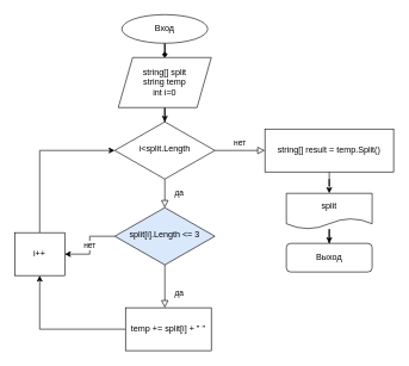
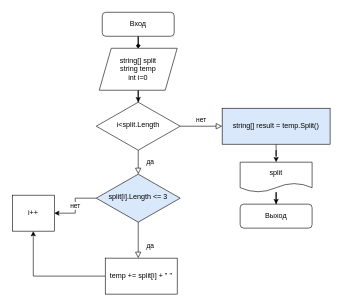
- <mxCell id="3" value="Вход" style="ellipse;whiteSpace=wrap;html=1;fontSize=12;glass=0;strokeWidth=1;shadow=0;" parent="1" vertex="1"><mxGeometry x="170" y="20" width="120" height="40" as="geometry" /></mxCell>
+ <mxCell id="3" value="Вход" style="rounded=1;whiteSpace=wrap;html=1;fontSize=12;glass=0;strokeWidth=1;shadow=0;" parent="1" vertex="1"><mxGeometry x="170" y="20" width="120" height="40" as="geometry" /></mxCell>
- <mxCell id="14" style="edgeStyle=orthogonalEdgeStyle;rounded=0;orthogonalLoop=1;jettySize=auto;html=1;entryX=0;entryY=0.5;entryDx=0;entryDy=0;exitX=0.5;exitY=0;exitDx=0;exitDy=0;" edge="1" parent="1" source="15" target="6"><mxGeometry relative="1" as="geometry" /></mxCell>
- <mxCell id="17" value="string[] result = temp.Split()" style="rounded=0;whiteSpace=wrap;html=1;" vertex="1" parent="1"><mxGeometry x="370" y="180" width="180" height="60" as="geometry" /></mxCell>
+ <mxCell id="17" value="string[] result = temp.Split()" style="rounded=0;whiteSpace=wrap;html=1;fillColor=#dae8fc;" vertex="1" parent="1"><mxGeometry x="370" y="180" width="180" height="60" as="geometry" /></mxCell>
